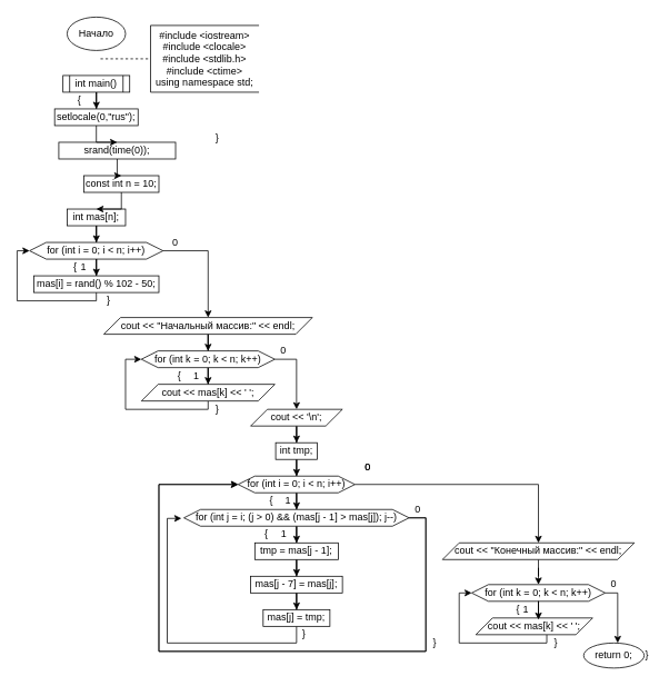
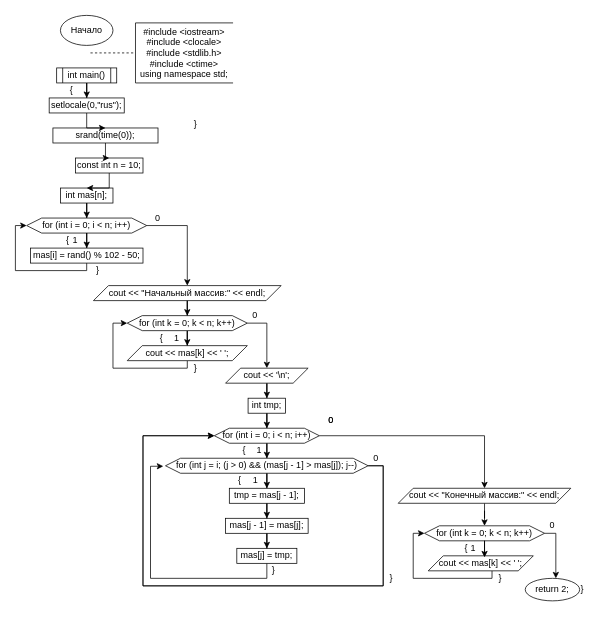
- <mxCell id="65" value="mas[j - 7] = mas[j];" style="rounded=0;whiteSpace=wrap;html=1;" parent="1" vertex="1"><mxGeometry x="300" y="690" width="110" height="20" as="geometry" /></mxCell>
+ <mxCell id="65" value="mas[j - 1] = mas[j];" style="rounded=0;whiteSpace=wrap;html=1;" parent="1" vertex="1"><mxGeometry x="300" y="690" width="110" height="20" as="geometry" /></mxCell>
- <mxCell id="54" value="return 0;" style="ellipse;whiteSpace=wrap;html=1;" parent="1" vertex="1"><mxGeometry x="699.24" y="770" width="72.52" height="30" as="geometry" /></mxCell>
+ <mxCell id="54" value="return 2;" style="ellipse;whiteSpace=wrap;html=1;" parent="1" vertex="1"><mxGeometry x="699.24" y="770" width="72.52" height="30" as="geometry" /></mxCell>
